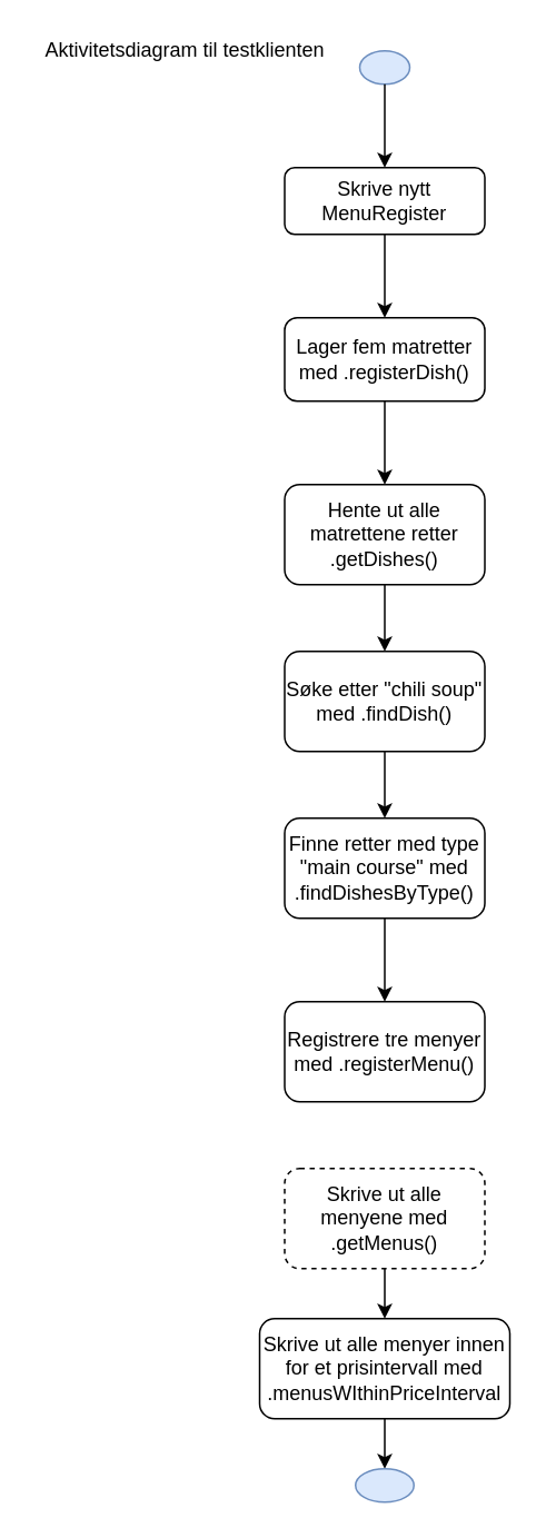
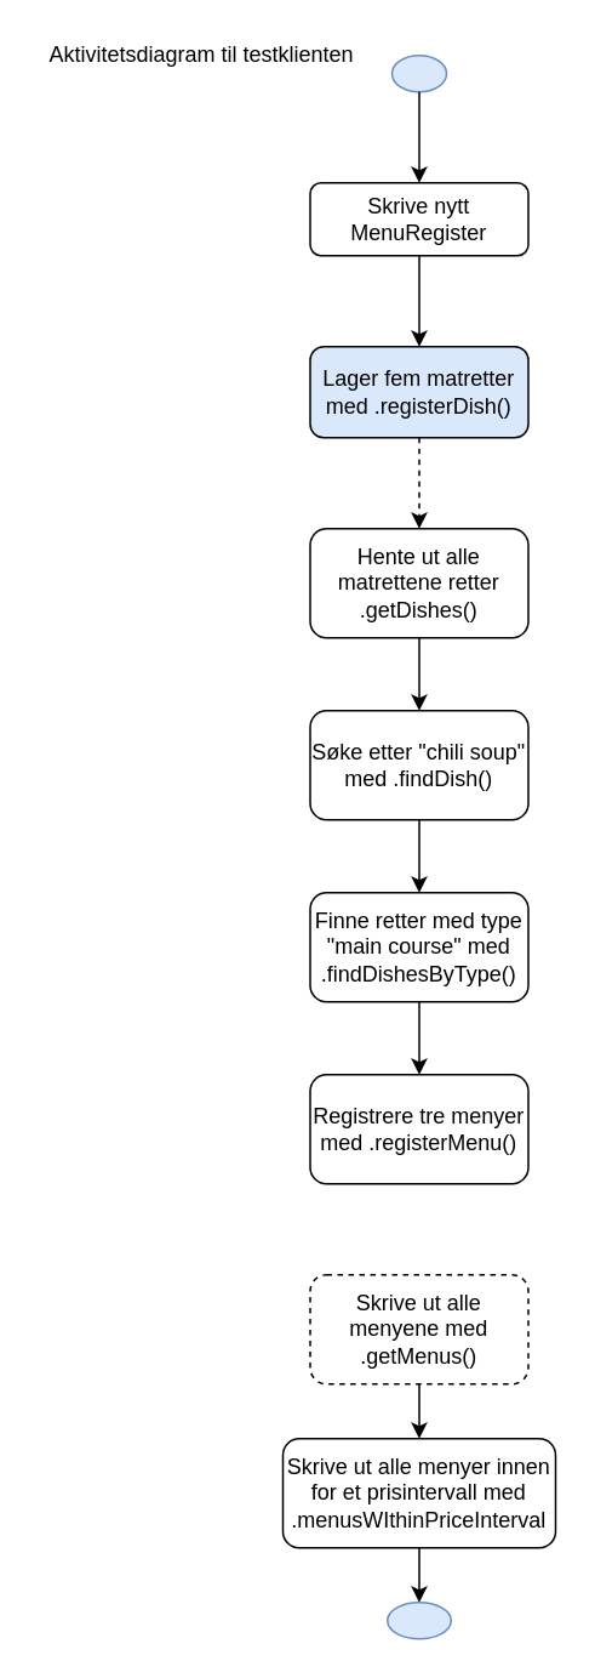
- <mxCell id="8" value="Lager fem matretter med .registerDish()" style="rounded=1;whiteSpace=wrap;html=1;" vertex="1" parent="1"><mxGeometry x="170" y="190" width="120" height="50" as="geometry" /></mxCell>
+ <mxCell id="8" value="Lager fem matretter med .registerDish()" style="rounded=1;whiteSpace=wrap;html=1;fillColor=#dae8fc;" vertex="1" parent="1"><mxGeometry x="170" y="190" width="120" height="50" as="geometry" /></mxCell>
- <mxCell id="7" style="edgeStyle=orthogonalEdgeStyle;rounded=0;orthogonalLoop=1;jettySize=auto;html=1;exitX=0.5;exitY=1;exitDx=0;exitDy=0;" edge="1" parent="1" source="8" target="10"><mxGeometry relative="1" as="geometry"><mxPoint x="230.143" y="290" as="targetPoint" /></mxGeometry></mxCell>
+ <mxCell id="7" style="edgeStyle=orthogonalEdgeStyle;rounded=0;orthogonalLoop=1;jettySize=auto;html=1;exitX=0.5;exitY=1;exitDx=0;exitDy=0;dashed=1;" edge="1" parent="1" source="8" target="10"><mxGeometry relative="1" as="geometry"><mxPoint x="230.143" y="290" as="targetPoint" /></mxGeometry></mxCell>
- <mxCell id="15" value="Registrere tre menyer med .registerMenu()" style="rounded=1;whiteSpace=wrap;html=1;" vertex="1" parent="1"><mxGeometry x="170" y="600" width="120" height="60" as="geometry" /></mxCell>
+ <mxCell id="15" value="Registrere tre menyer med .registerMenu()" style="rounded=1;whiteSpace=wrap;html=1;" vertex="1" parent="1"><mxGeometry x="170" y="590" width="120" height="60" as="geometry" /></mxCell>
